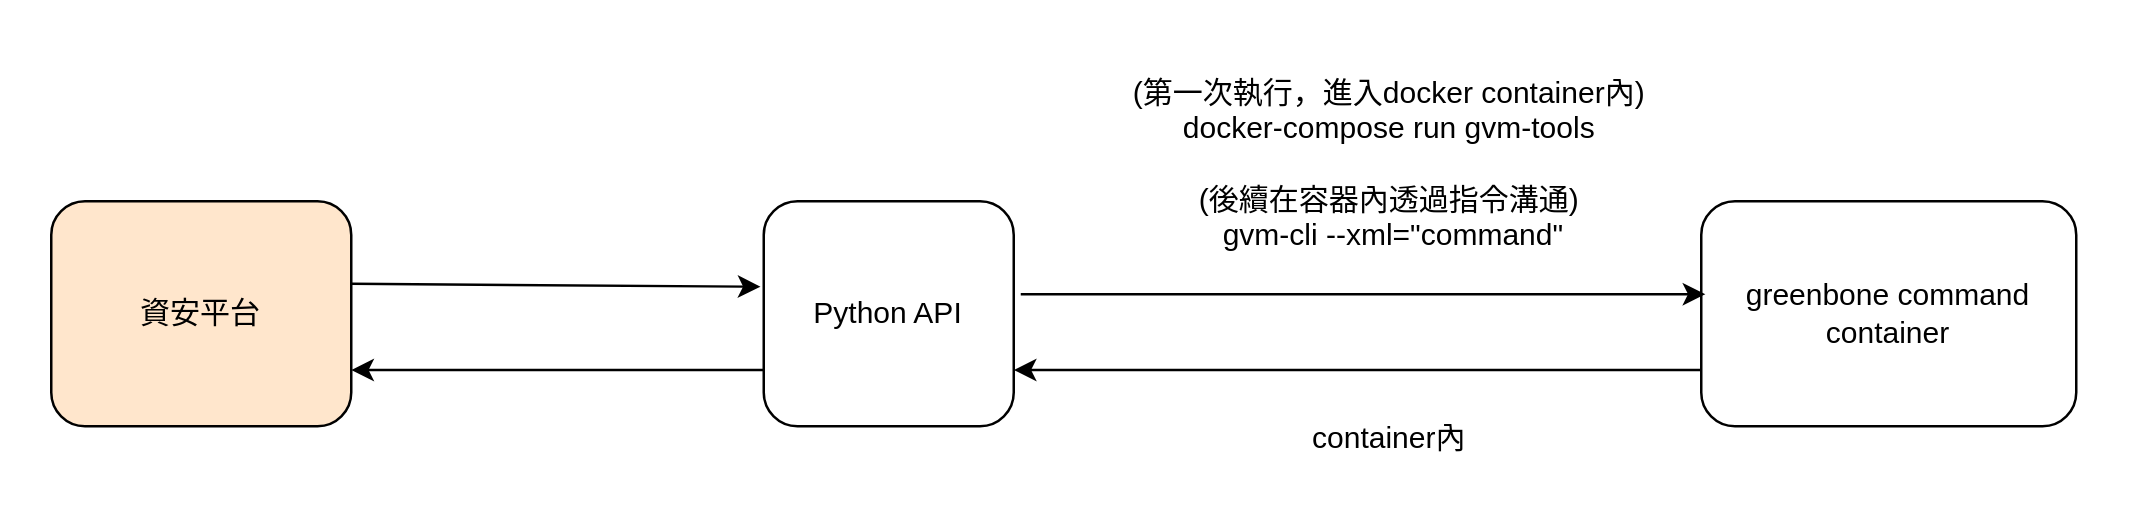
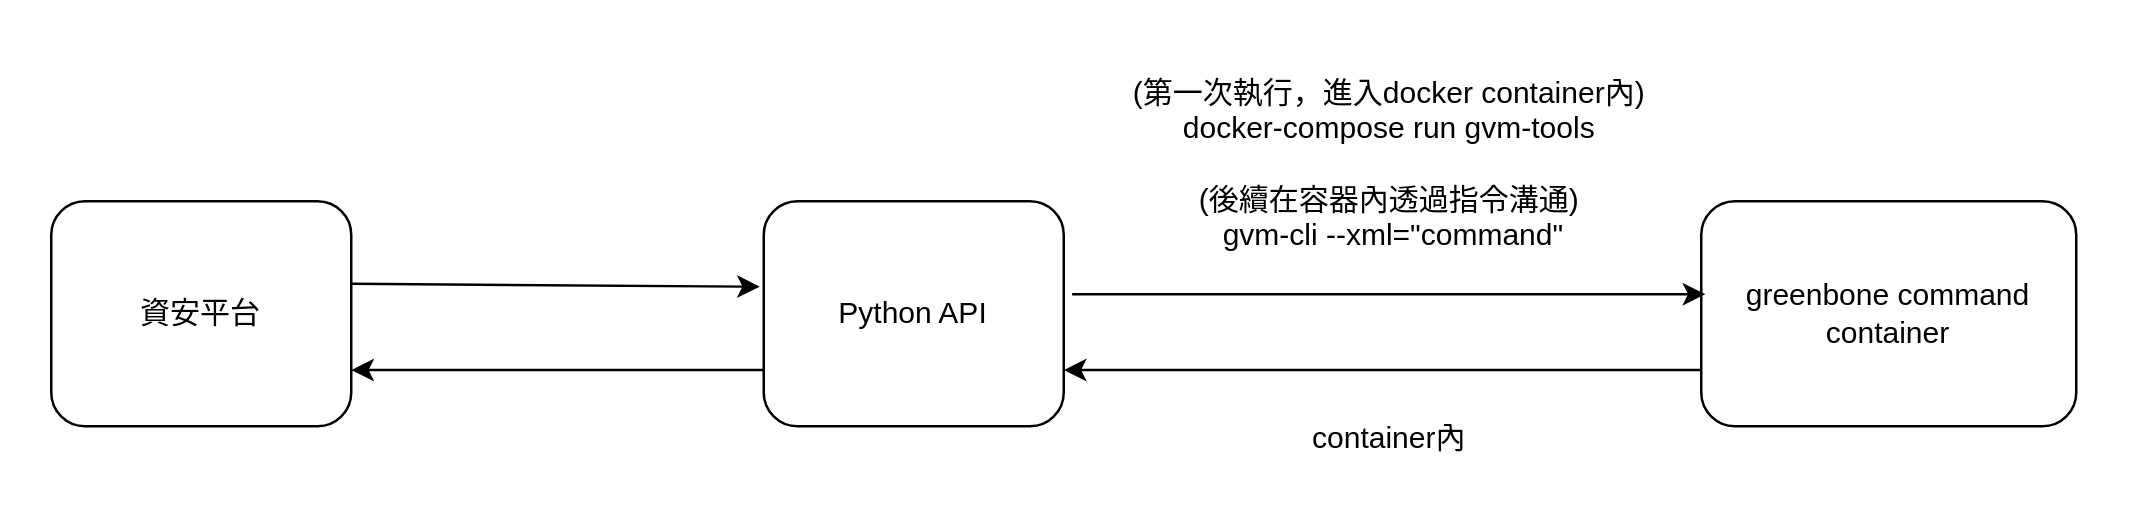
- <mxCell id="8" value="資安平台" style="rounded=1;whiteSpace=wrap;html=1;fillColor=#ffe6cc;" vertex="1" parent="1"><mxGeometry x="20" y="80" width="120" height="90" as="geometry" /></mxCell>
+ <mxCell id="8" value="資安平台" style="rounded=1;whiteSpace=wrap;html=1;" vertex="1" parent="1"><mxGeometry x="20" y="80" width="120" height="90" as="geometry" /></mxCell>
- <mxCell id="6" value="Python API" style="rounded=1;whiteSpace=wrap;html=1;" vertex="1" parent="1"><mxGeometry x="305" y="80" width="100" height="90" as="geometry" /></mxCell>
+ <mxCell id="6" value="Python API" style="rounded=1;whiteSpace=wrap;html=1;" vertex="1" parent="1"><mxGeometry x="305" y="80" width="120" height="90" as="geometry" /></mxCell>
